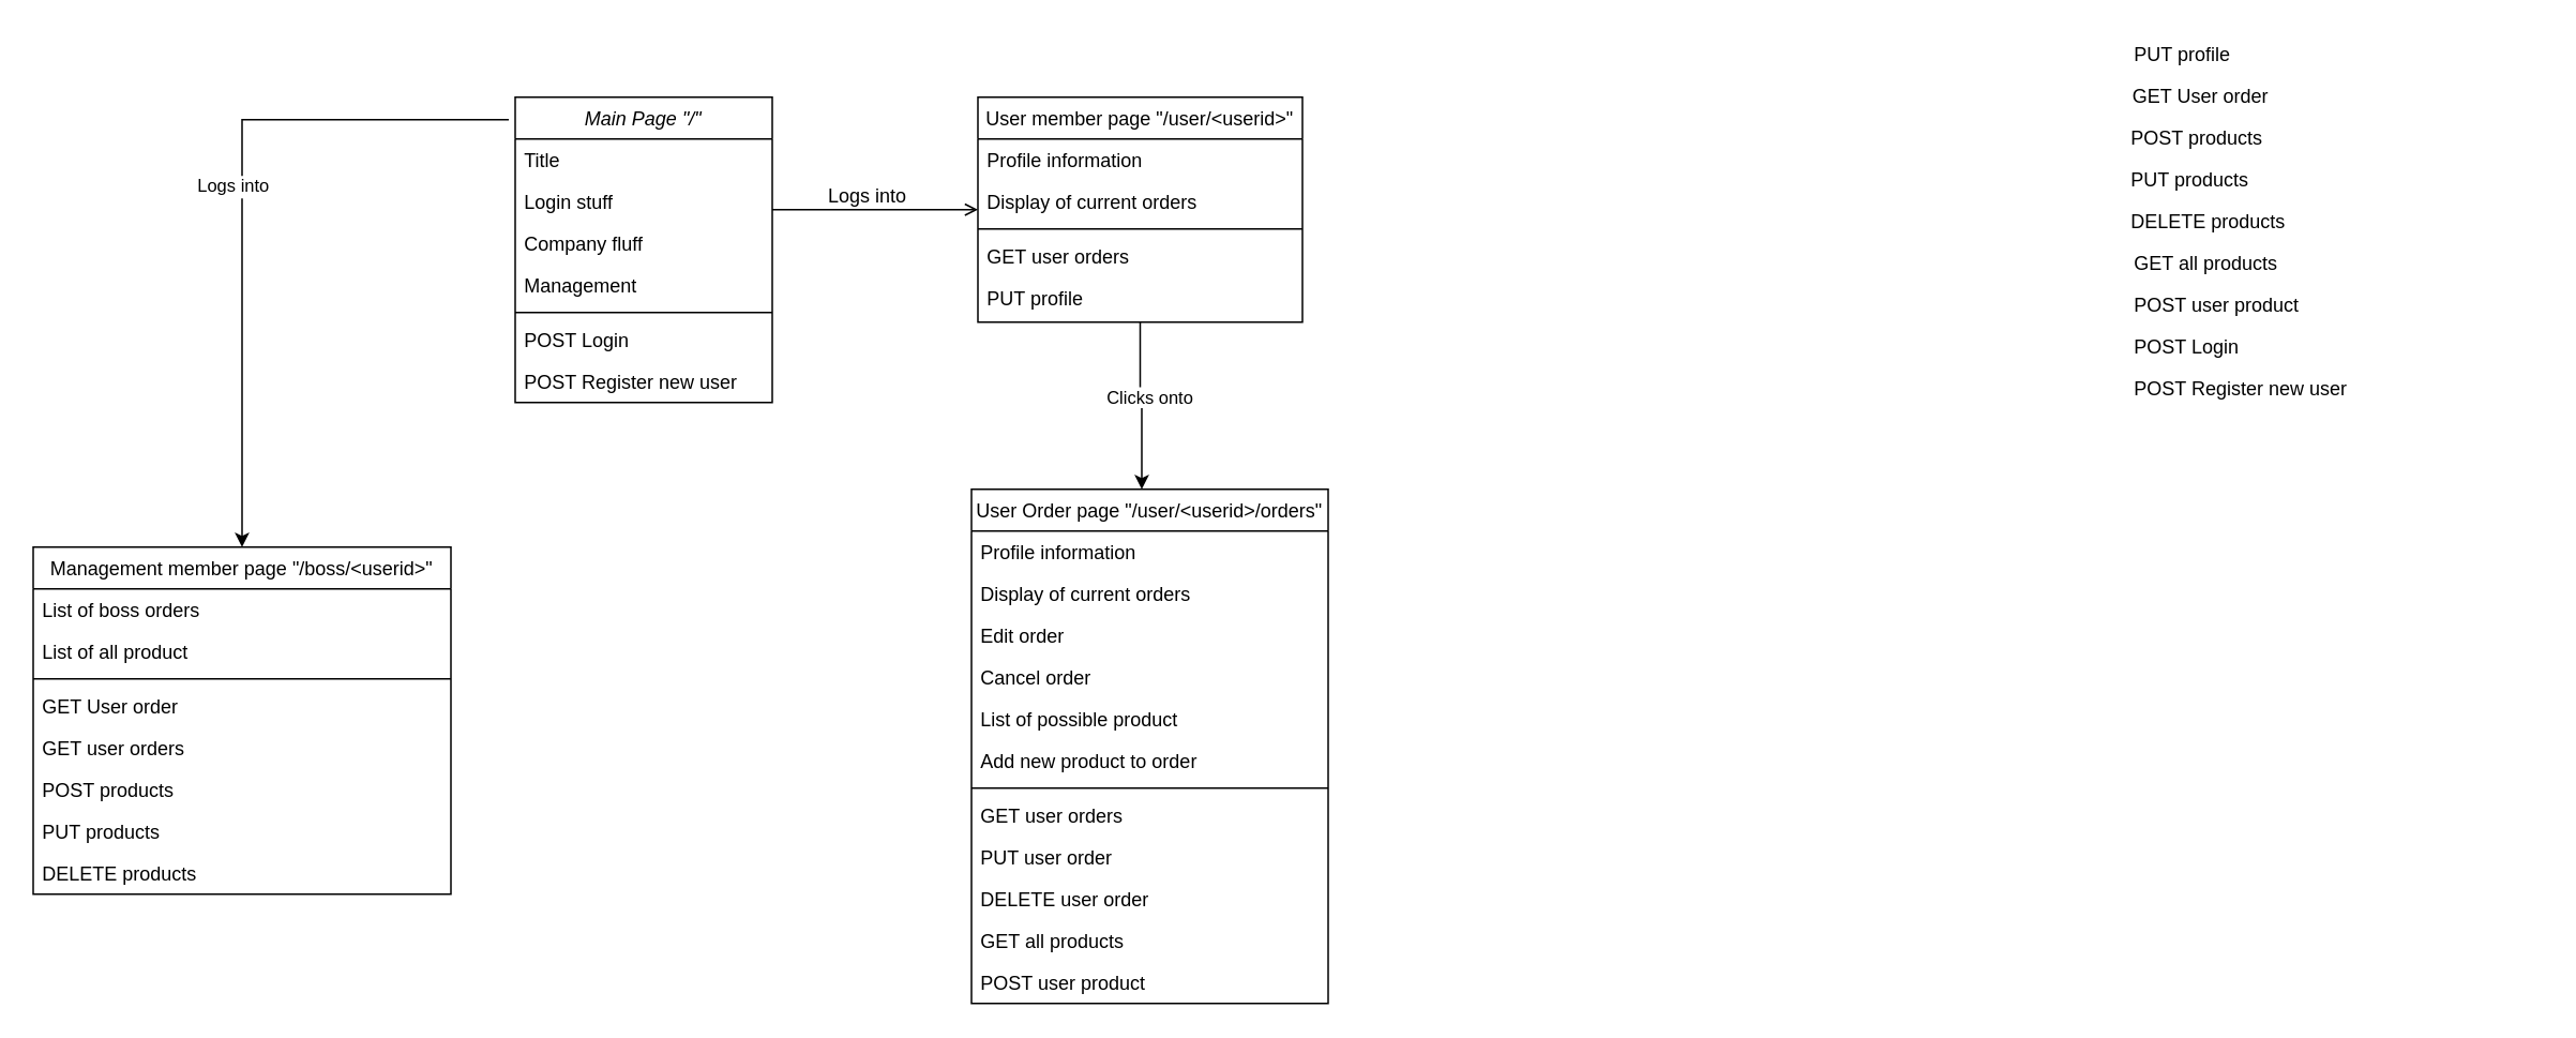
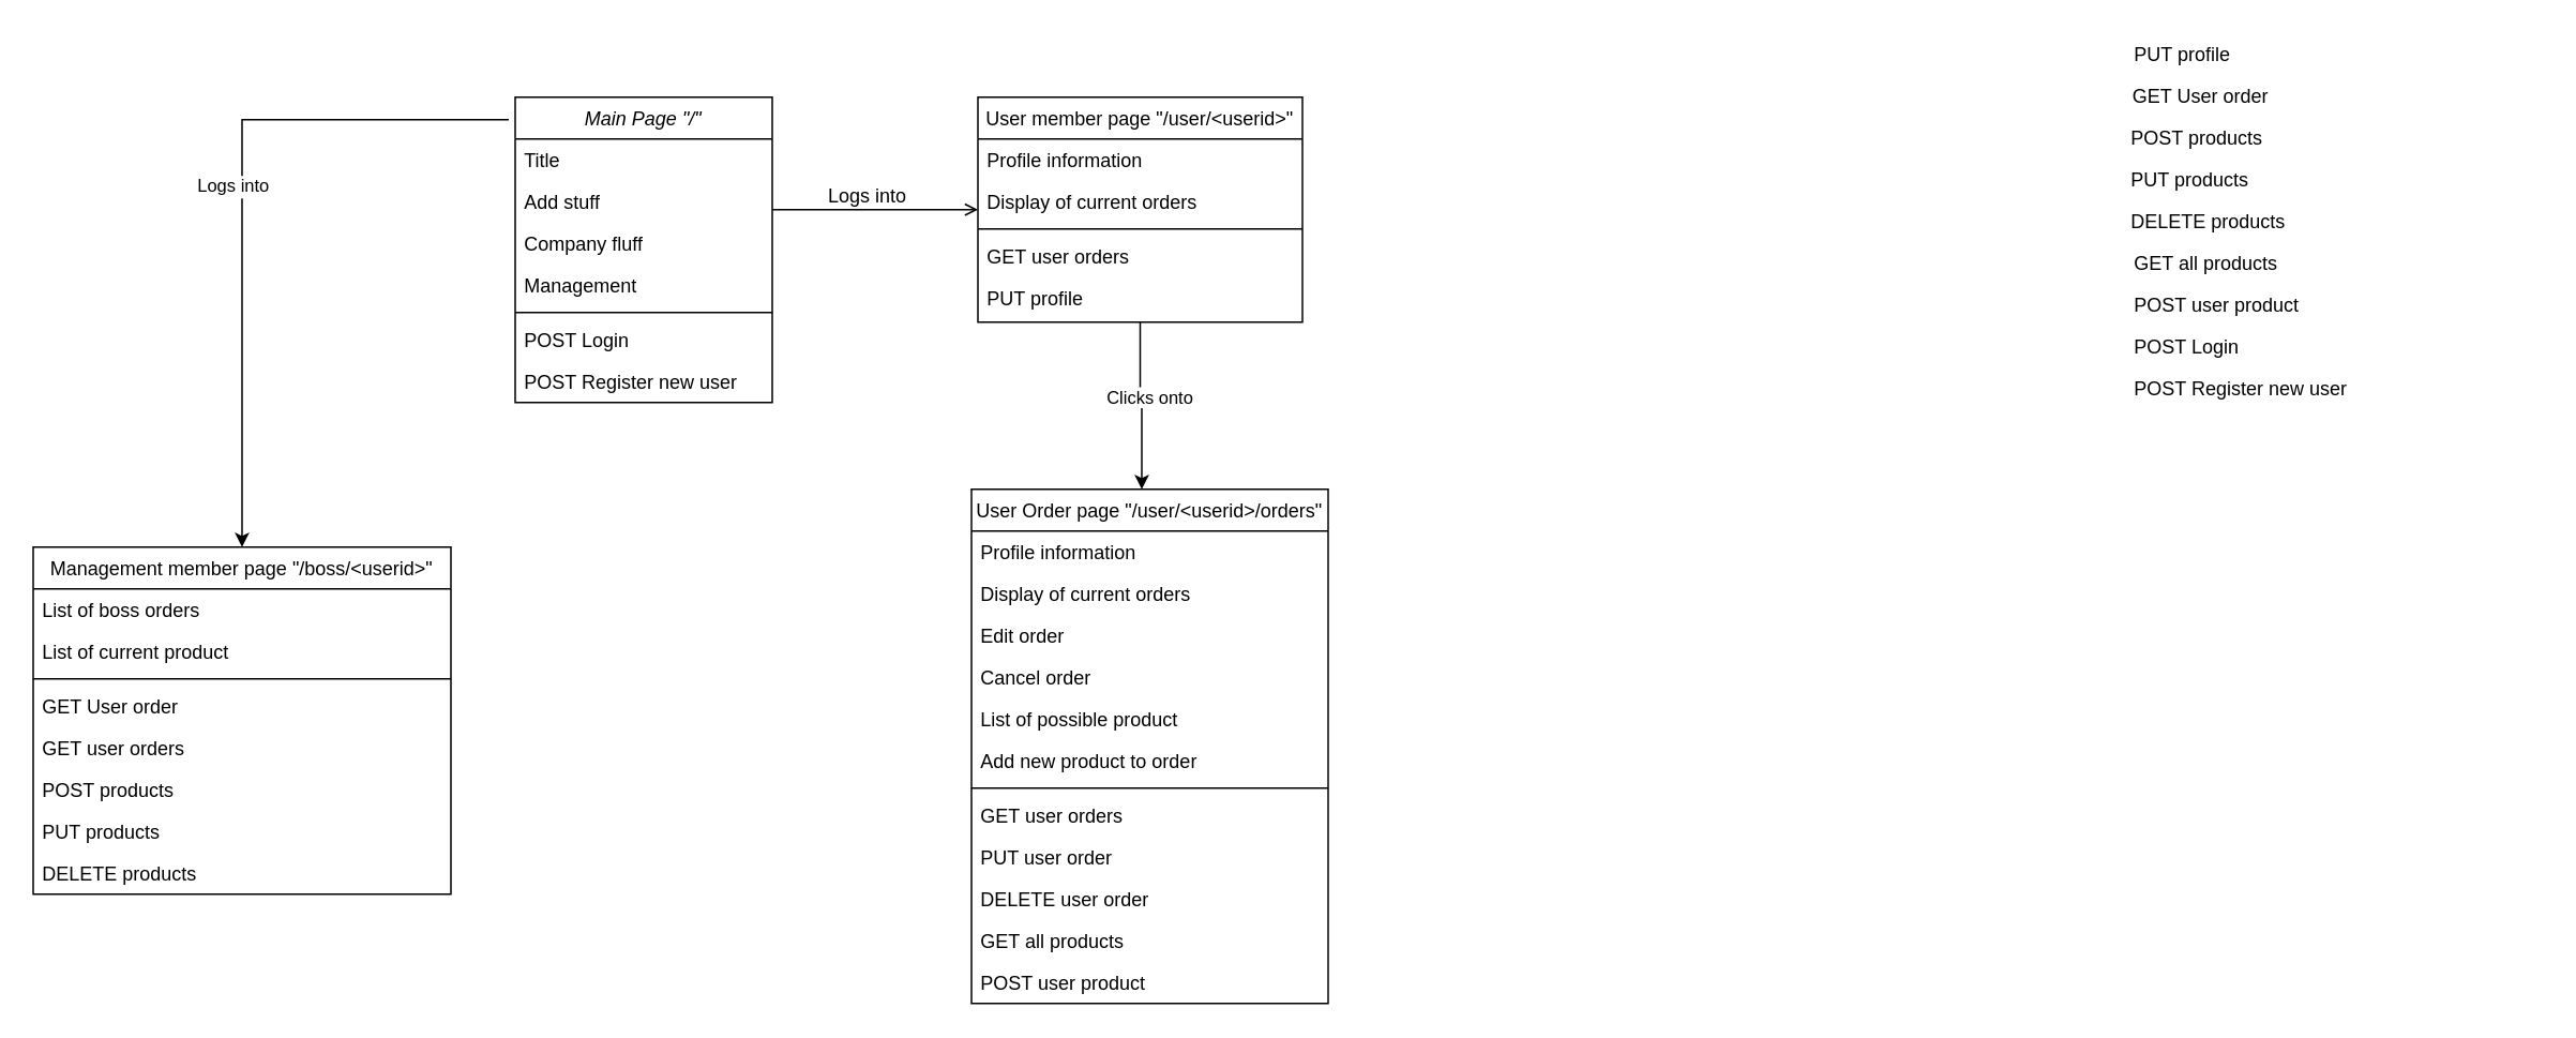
- <mxCell id="4" value="Login stuff" style="text;align=left;verticalAlign=top;spacingLeft=4;spacingRight=4;overflow=hidden;rotatable=0;points=[[0,0.5],[1,0.5]];portConstraint=eastwest;rounded=0;shadow=0;html=0;" parent="2" vertex="1"><mxGeometry y="52" width="160" height="26" as="geometry" /></mxCell>
+ <mxCell id="4" value="Add stuff" style="text;align=left;verticalAlign=top;spacingLeft=4;spacingRight=4;overflow=hidden;rotatable=0;points=[[0,0.5],[1,0.5]];portConstraint=eastwest;rounded=0;shadow=0;html=0;" parent="2" vertex="1"><mxGeometry y="52" width="160" height="26" as="geometry" /></mxCell>
- <mxCell id="12" value="List of all product" style="text;align=left;verticalAlign=top;spacingLeft=4;spacingRight=4;overflow=hidden;rotatable=0;points=[[0,0.5],[1,0.5]];portConstraint=eastwest;rounded=0;shadow=0;html=0;" parent="10" vertex="1"><mxGeometry y="52" width="260" height="26" as="geometry" /></mxCell>
+ <mxCell id="12" value="List of current product" style="text;align=left;verticalAlign=top;spacingLeft=4;spacingRight=4;overflow=hidden;rotatable=0;points=[[0,0.5],[1,0.5]];portConstraint=eastwest;rounded=0;shadow=0;html=0;" parent="10" vertex="1"><mxGeometry y="52" width="260" height="26" as="geometry" /></mxCell>
